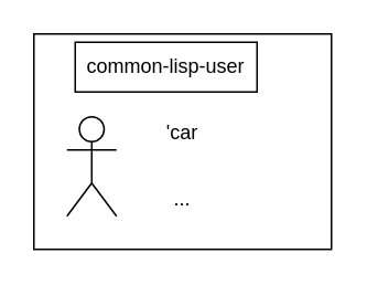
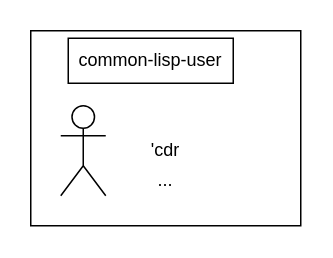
- <mxCell id="4" value="'car" style="text;html=1;strokeColor=none;fillColor=none;align=center;verticalAlign=middle;whiteSpace=wrap;rounded=0;" vertex="1" parent="1"><mxGeometry x="90" y="70" width="40" height="20" as="geometry" /></mxCell>
+ <mxCell id="5" value="'cdr" style="text;html=1;strokeColor=none;fillColor=none;align=center;verticalAlign=middle;whiteSpace=wrap;rounded=0;" vertex="1" parent="1"><mxGeometry x="90" y="90" width="40" height="20" as="geometry" /></mxCell>
